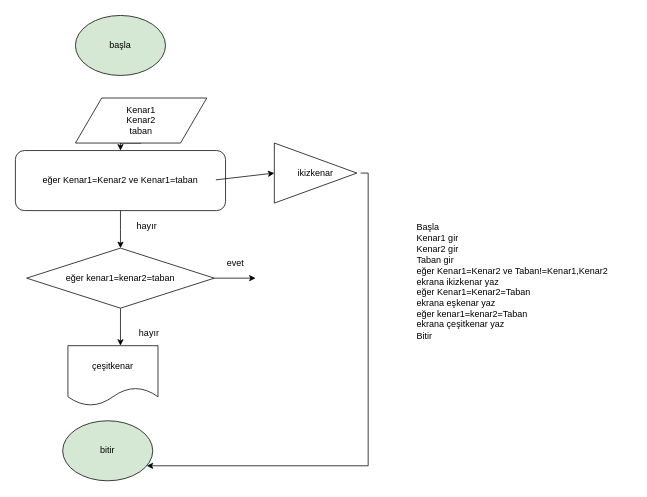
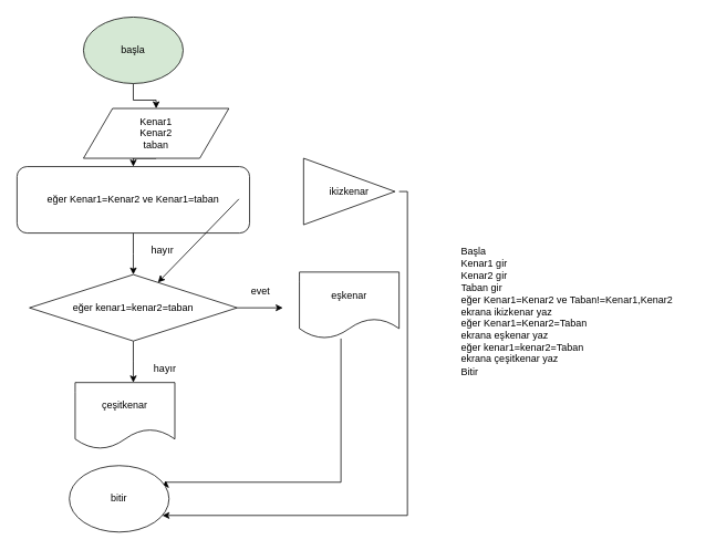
+ <mxCell id="3" style="edgeStyle=orthogonalEdgeStyle;rounded=0;orthogonalLoop=1;jettySize=auto;html=1;" parent="1" source="4" target="6" edge="1"><mxGeometry relative="1" as="geometry" /></mxCell>
- <mxCell id="22" value="" style="endArrow=classic;html=1;entryX=0;entryY=0.5;entryDx=0;entryDy=0;exitX=0.954;exitY=0.488;exitDx=0;exitDy=0;exitPerimeter=0;" parent="1" source="8" target="21" edge="1"><mxGeometry width="50" height="50" relative="1" as="geometry"><mxPoint x="260" y="300" as="sourcePoint" /><mxPoint x="290" y="270" as="targetPoint" /></mxGeometry></mxCell>
+ <mxCell id="22" value="" style="endArrow=classic;html=1;exitX=0.954;exitY=0.488;exitDx=0;exitDy=0;exitPerimeter=0;" parent="1" source="8" target="12" edge="1"><mxGeometry width="50" height="50" relative="1" as="geometry"><mxPoint x="260" y="300" as="sourcePoint" /><mxPoint x="290" y="270" as="targetPoint" /></mxGeometry></mxCell>
+ <mxCell id="14" value="eşkenar" style="shape=document;whiteSpace=wrap;html=1;boundedLbl=1;" parent="1" vertex="1"><mxGeometry x="360" y="327" width="120" height="80" as="geometry" /></mxCell>
+ <mxCell id="13" style="edgeStyle=orthogonalEdgeStyle;rounded=0;orthogonalLoop=1;jettySize=auto;html=1;entryX=0.967;entryY=0.225;entryDx=0;entryDy=0;entryPerimeter=0;" parent="1" source="14" target="17" edge="1"><mxGeometry relative="1" as="geometry"><mxPoint x="-140" y="580" as="targetPoint" /><Array as="points"><mxPoint x="410" y="580" /><mxPoint x="199" y="580" /></Array></mxGeometry></mxCell>
- <mxCell id="17" value="bitir" style="ellipse;whiteSpace=wrap;html=1;fillColor=#d5e8d4;" parent="1" vertex="1"><mxGeometry x="83" y="560" width="120" height="80" as="geometry" /></mxCell>
+ <mxCell id="17" value="bitir" style="ellipse;whiteSpace=wrap;html=1;" parent="1" vertex="1"><mxGeometry x="83" y="560" width="120" height="80" as="geometry" /></mxCell>
